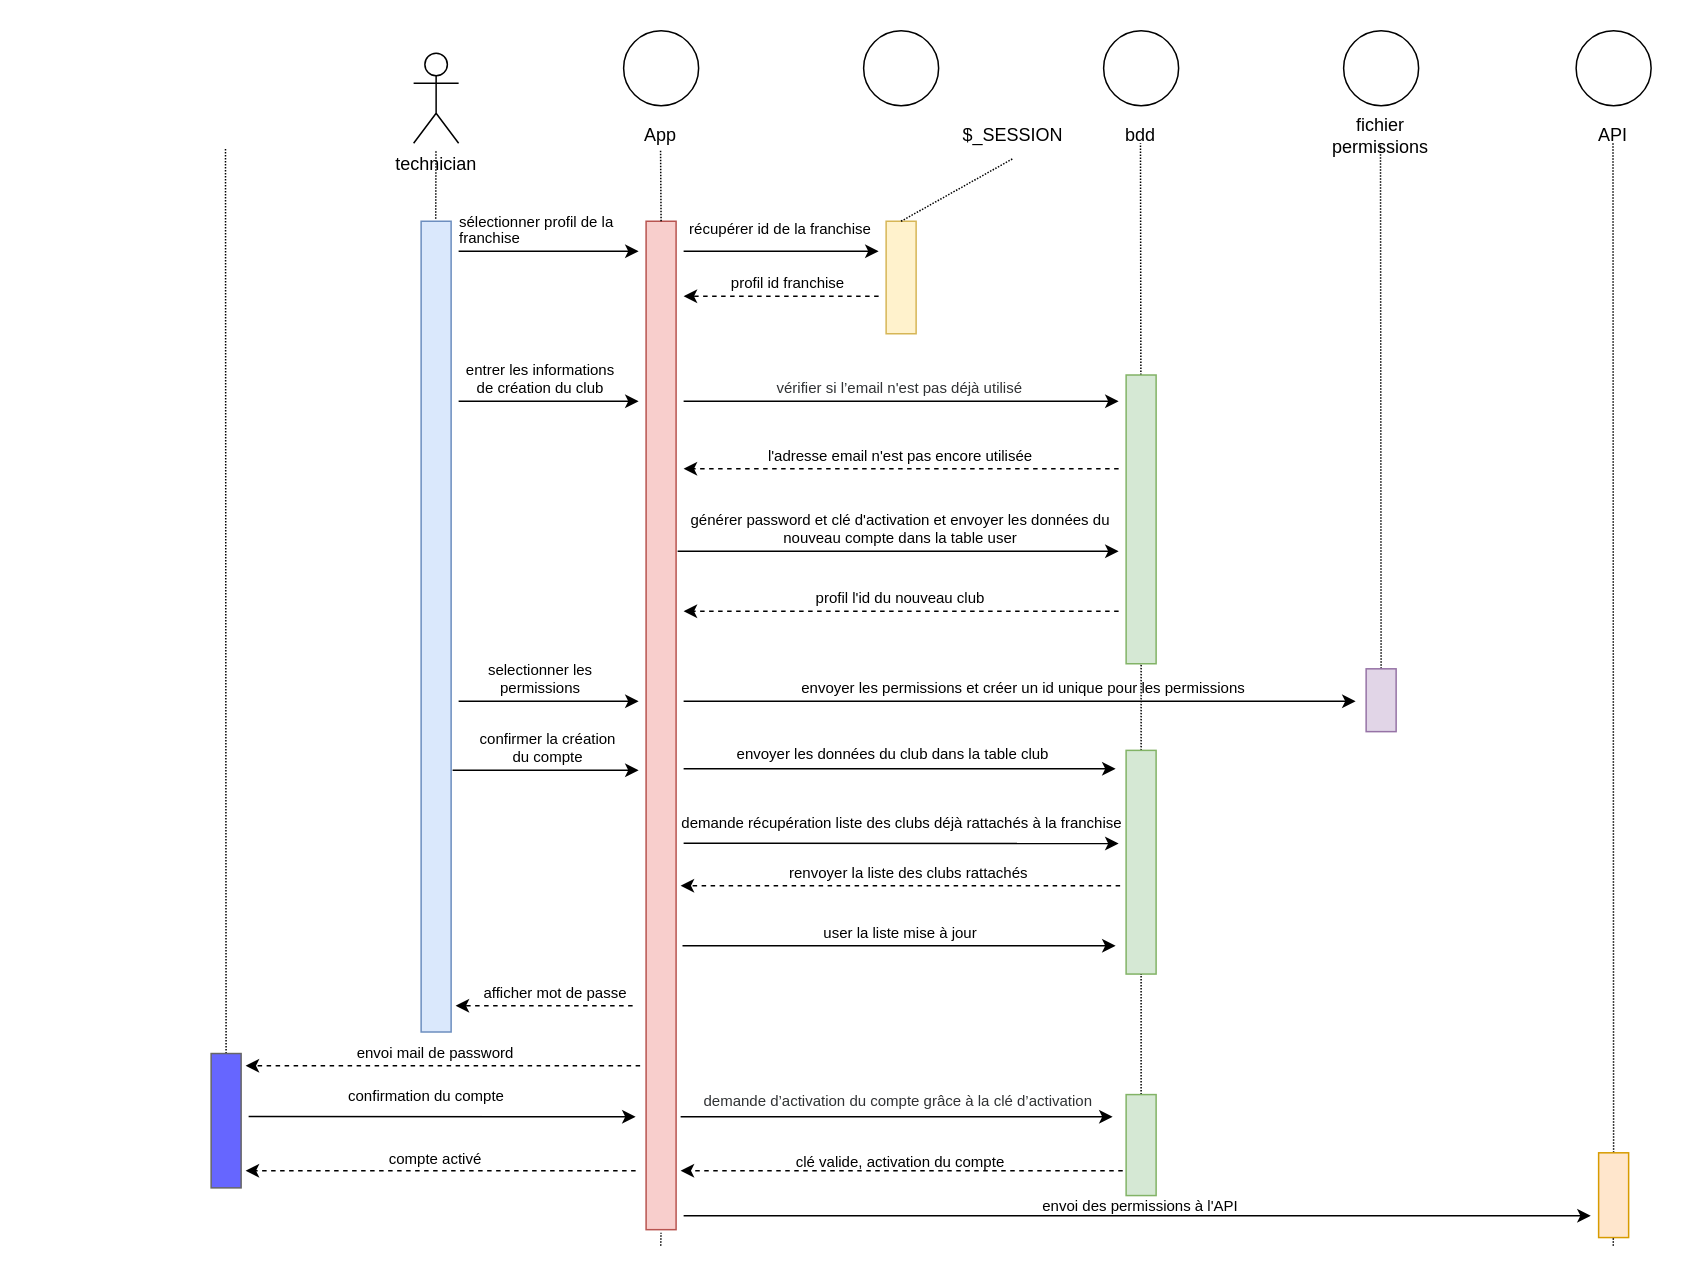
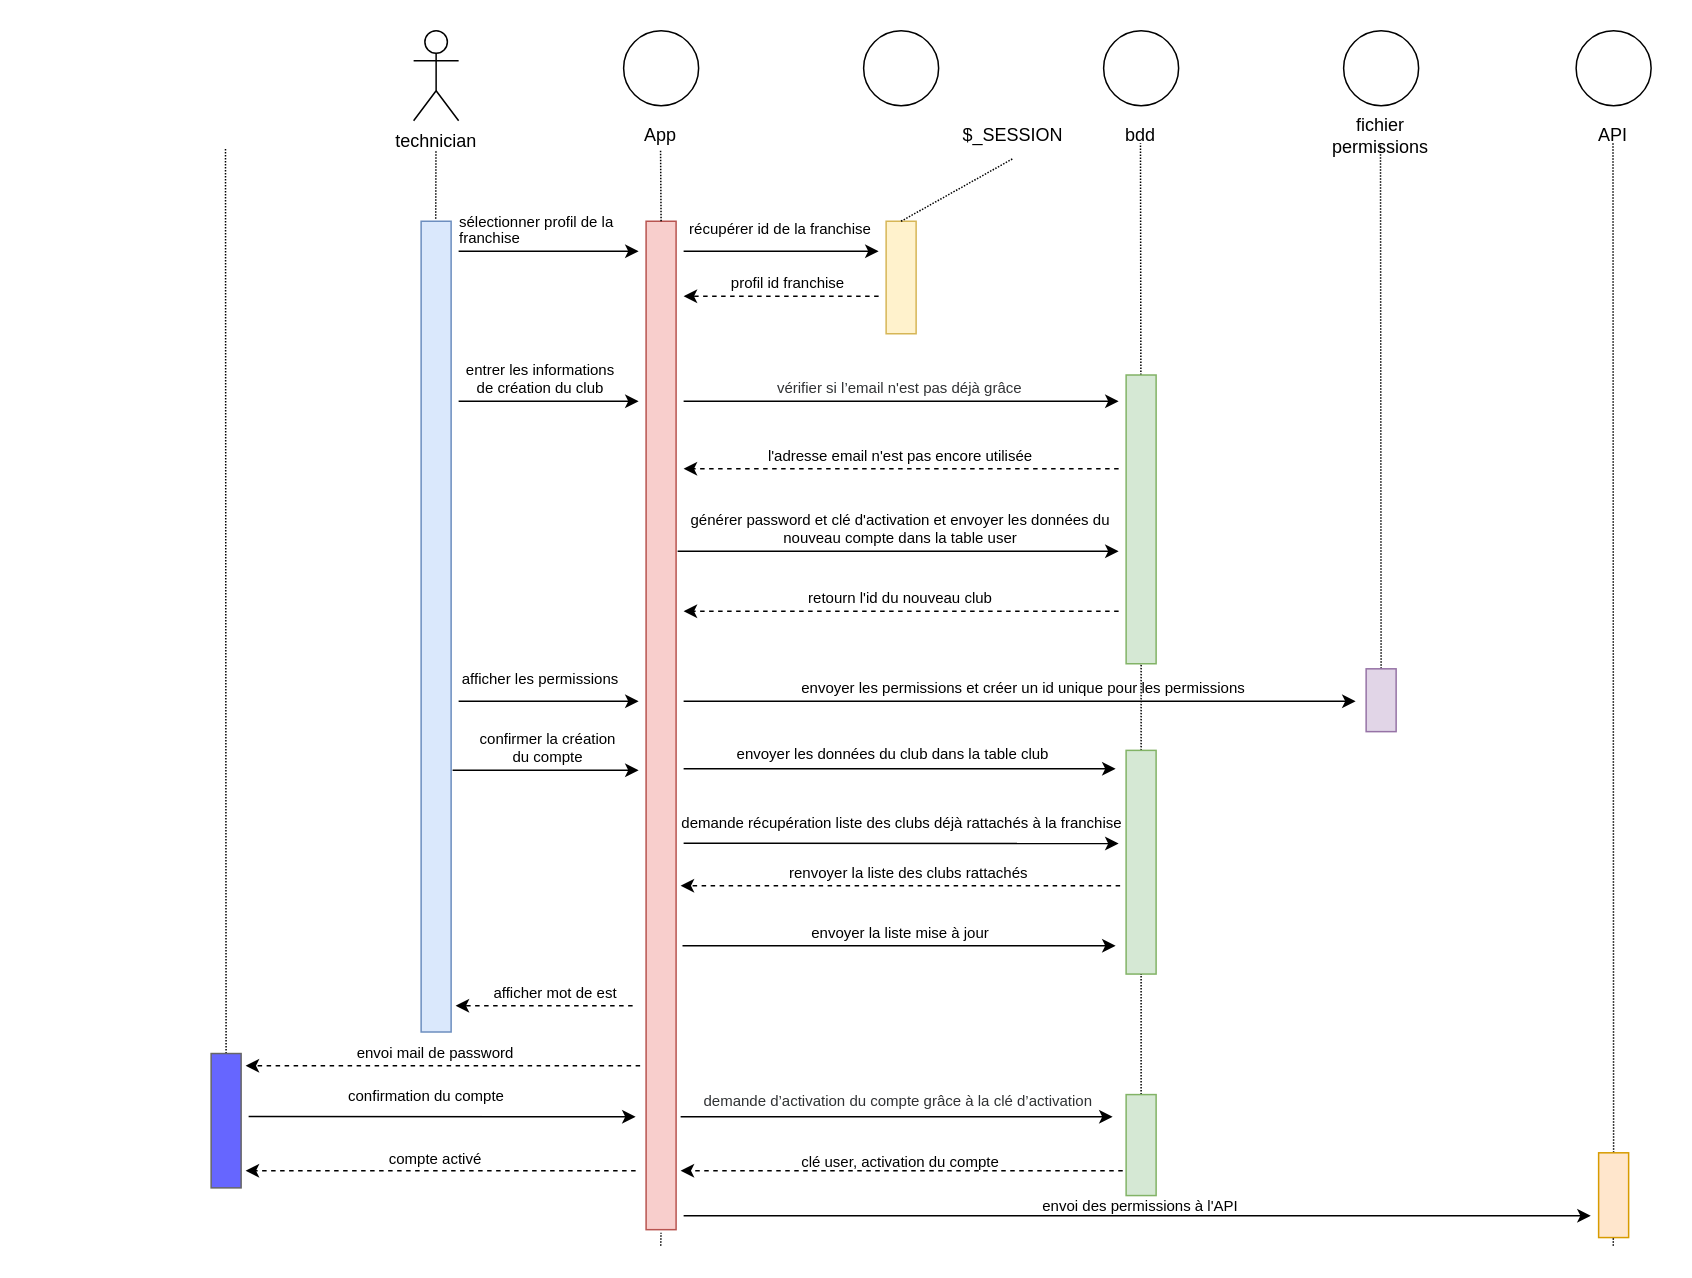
- <mxCell id="2" value="technician" style="shape=umlActor;verticalLabelPosition=bottom;verticalAlign=top;html=1;outlineConnect=0;" parent="1" vertex="1"><mxGeometry x="275.25" y="35" width="30" height="60" as="geometry" /></mxCell>
+ <mxCell id="2" value="technician" style="shape=umlActor;verticalLabelPosition=bottom;verticalAlign=top;html=1;outlineConnect=0;" parent="1" vertex="1"><mxGeometry x="275.25" y="20" width="30" height="60" as="geometry" /></mxCell>
- <mxCell id="28" value="&lt;p style=&quot;margin: 0px 0px 0px 24px; font-variant-numeric: normal; font-variant-east-asian: normal; font-stretch: normal; line-height: normal; color: rgb(48, 50, 52); text-align: start;&quot; class=&quot;p1&quot;&gt;vérifier si l’email n'est pas déjà utilisé&lt;/p&gt;" style="text;html=1;strokeColor=none;fillColor=none;align=center;verticalAlign=middle;whiteSpace=wrap;rounded=0;fontSize=10;" parent="1" vertex="1"><mxGeometry x="490.25" y="257" width="195" as="geometry" /></mxCell>
+ <mxCell id="28" value="&lt;p style=&quot;margin: 0px 0px 0px 24px; font-variant-numeric: normal; font-variant-east-asian: normal; font-stretch: normal; line-height: normal; color: rgb(48, 50, 52); text-align: start;&quot; class=&quot;p1&quot;&gt;vérifier si l’email n'est pas déjà grâce&lt;/p&gt;" style="text;html=1;strokeColor=none;fillColor=none;align=center;verticalAlign=middle;whiteSpace=wrap;rounded=0;fontSize=10;" parent="1" vertex="1"><mxGeometry x="490.25" y="257" width="195" as="geometry" /></mxCell>
- <mxCell id="34" value="profil l'id du nouveau club" style="text;html=1;strokeColor=none;fillColor=none;align=center;verticalAlign=middle;whiteSpace=wrap;rounded=0;fontSize=10;" parent="1" vertex="1"><mxGeometry x="535.25" y="397" width="130" as="geometry" /></mxCell>
+ <mxCell id="34" value="retourn l'id du nouveau club" style="text;html=1;strokeColor=none;fillColor=none;align=center;verticalAlign=middle;whiteSpace=wrap;rounded=0;fontSize=10;" parent="1" vertex="1"><mxGeometry x="535.25" y="397" width="130" as="geometry" /></mxCell>
- <mxCell id="36" value="selectionner les permissions" style="text;html=1;strokeColor=none;fillColor=none;align=center;verticalAlign=middle;whiteSpace=wrap;rounded=0;fontSize=10;" parent="1" vertex="1"><mxGeometry x="300.25" y="447" width="120" height="10" as="geometry" /></mxCell>
+ <mxCell id="36" value="afficher les permissions" style="text;html=1;strokeColor=none;fillColor=none;align=center;verticalAlign=middle;whiteSpace=wrap;rounded=0;fontSize=10;" parent="1" vertex="1"><mxGeometry x="300.25" y="447" width="120" height="10" as="geometry" /></mxCell>
- <mxCell id="53" value="user la liste mise à jour" style="text;html=1;strokeColor=none;fillColor=none;align=center;verticalAlign=middle;whiteSpace=wrap;rounded=0;fontSize=10;" parent="1" vertex="1"><mxGeometry x="530.25" y="620" width="140" as="geometry" /></mxCell>
+ <mxCell id="53" value="envoyer la liste mise à jour" style="text;html=1;strokeColor=none;fillColor=none;align=center;verticalAlign=middle;whiteSpace=wrap;rounded=0;fontSize=10;" parent="1" vertex="1"><mxGeometry x="530.25" y="620" width="140" as="geometry" /></mxCell>
- <mxCell id="57" value="afficher mot de passe" style="text;html=1;strokeColor=none;fillColor=none;align=center;verticalAlign=middle;whiteSpace=wrap;rounded=0;fontSize=10;" parent="1" vertex="1"><mxGeometry x="320.25" y="660" width="100" as="geometry" /></mxCell>
+ <mxCell id="57" value="afficher mot de est" style="text;html=1;strokeColor=none;fillColor=none;align=center;verticalAlign=middle;whiteSpace=wrap;rounded=0;fontSize=10;" parent="1" vertex="1"><mxGeometry x="320.25" y="660" width="100" as="geometry" /></mxCell>
- <mxCell id="67" value="clé valide, activation du compte" style="text;html=1;strokeColor=none;fillColor=none;align=center;verticalAlign=middle;whiteSpace=wrap;rounded=0;fontSize=10;" parent="1" vertex="1"><mxGeometry x="520.25" y="773.11" width="160" as="geometry" /></mxCell>
+ <mxCell id="67" value="clé user, activation du compte" style="text;html=1;strokeColor=none;fillColor=none;align=center;verticalAlign=middle;whiteSpace=wrap;rounded=0;fontSize=10;" parent="1" vertex="1"><mxGeometry x="520.25" y="773.11" width="160" as="geometry" /></mxCell>
